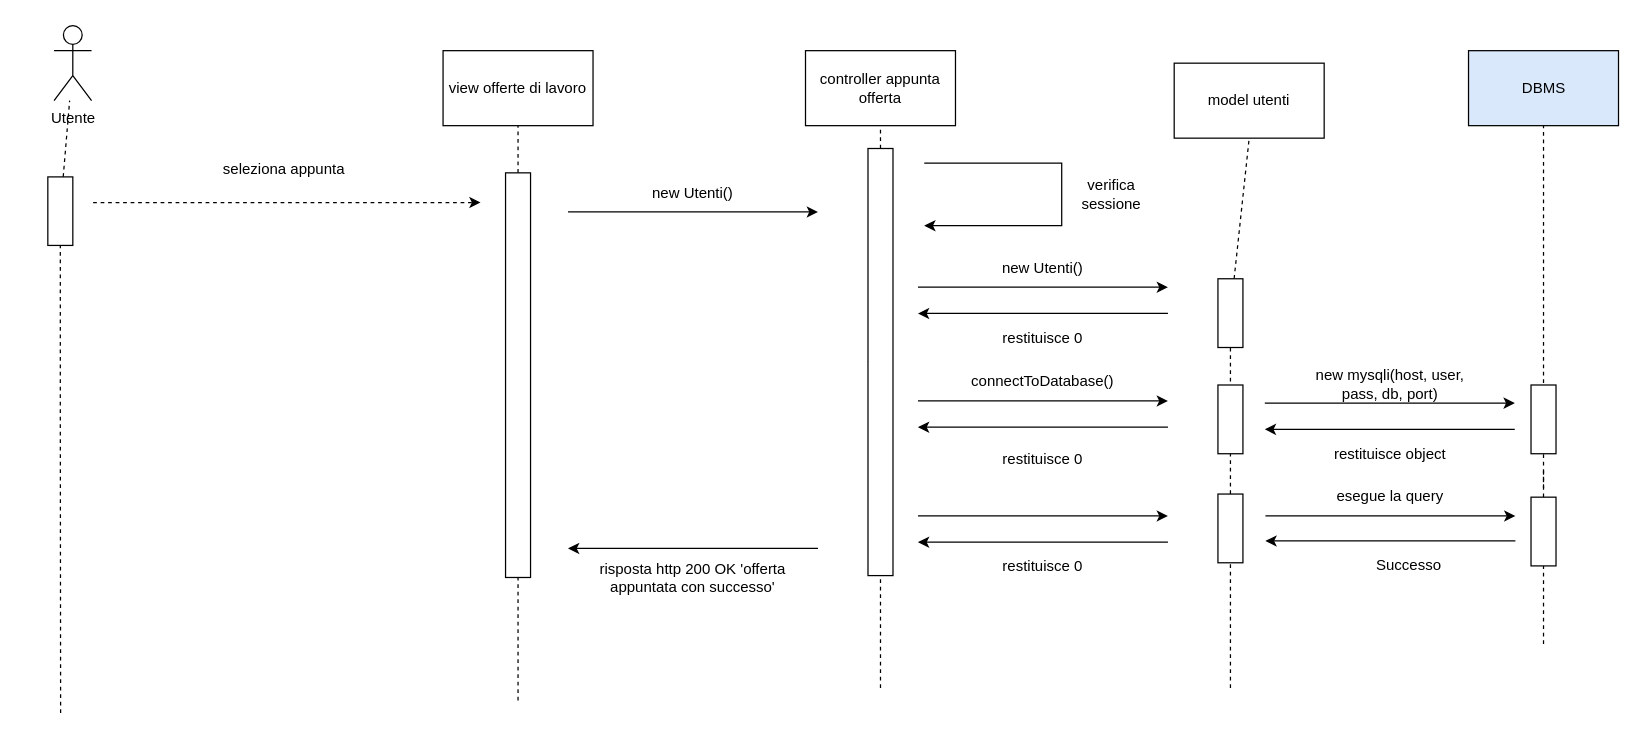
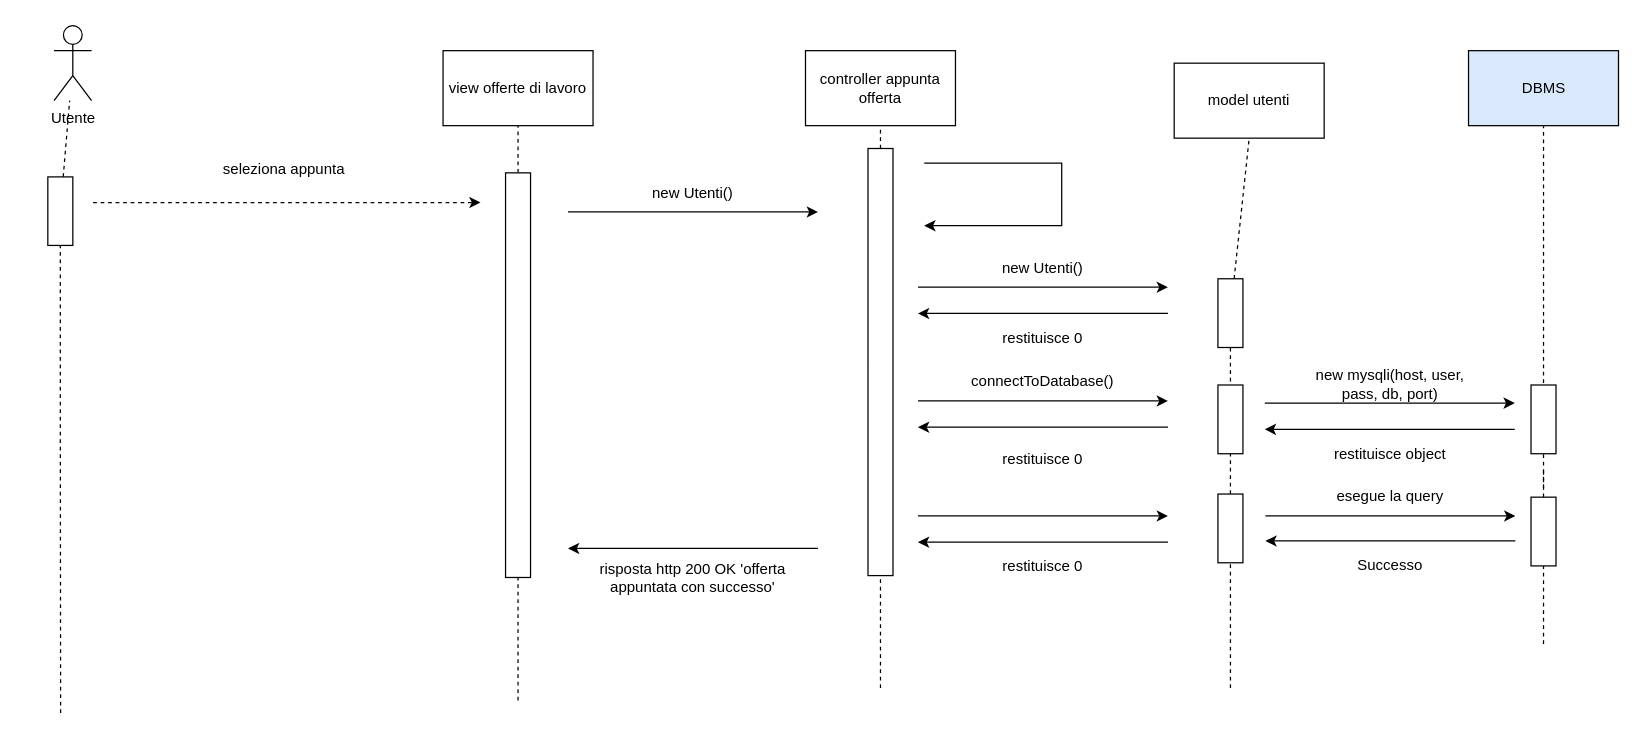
- <mxCell id="28" value="verifica sessione" style="text;html=1;align=center;verticalAlign=middle;whiteSpace=wrap;rounded=0;" parent="1" vertex="1"><mxGeometry x="849" y="140" width="80" height="30" as="geometry" /></mxCell>
- <mxCell id="54" value="Successo" style="text;html=1;align=center;verticalAlign=middle;whiteSpace=wrap;rounded=0;" vertex="1" parent="1"><mxGeometry x="1057" y="437.25" width="140" height="30" as="geometry" /></mxCell>
+ <mxCell id="54" value="Successo" style="text;html=1;align=center;verticalAlign=middle;whiteSpace=wrap;rounded=0;" vertex="1" parent="1"><mxGeometry x="1042" y="437.25" width="140" height="30" as="geometry" /></mxCell>
